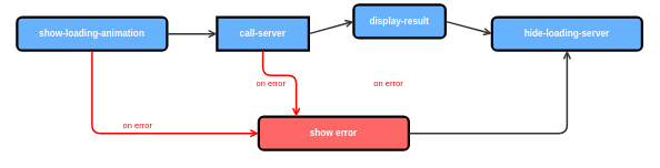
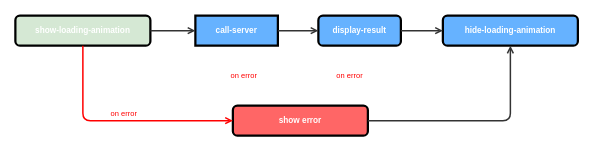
- <mxCell id="4" value="&lt;font color=&quot;#ffffff&quot; style=&quot;font-size: 11px&quot;&gt;&lt;b style=&quot;font-size: 11px&quot;&gt;display-result&lt;/b&gt;&lt;/font&gt;" style="rounded=1;whiteSpace=wrap;html=1;strokeWidth=3;fillColor=#66B2FF;fontSize=11;" vertex="1" parent="1"><mxGeometry x="424" y="5" width="110" height="40" as="geometry" /></mxCell>
+ <mxCell id="4" value="&lt;font color=&quot;#ffffff&quot; style=&quot;font-size: 11px&quot;&gt;&lt;b style=&quot;font-size: 11px&quot;&gt;display-result&lt;/b&gt;&lt;/font&gt;" style="rounded=1;whiteSpace=wrap;html=1;strokeWidth=3;fillColor=#66B2FF;fontSize=11;" vertex="1" parent="1"><mxGeometry x="424" y="20" width="110" height="40" as="geometry" /></mxCell>
- <mxCell id="2" value="&lt;font color=&quot;#ffffff&quot; style=&quot;font-size: 11px&quot;&gt;&lt;b style=&quot;font-size: 11px&quot;&gt;show-loading-animation&lt;/b&gt;&lt;/font&gt;" style="rounded=1;whiteSpace=wrap;html=1;strokeWidth=3;fillColor=#66B2FF;fontSize=11;" vertex="1" parent="1"><mxGeometry x="20" y="20" width="180" height="40" as="geometry" /></mxCell>
+ <mxCell id="2" value="&lt;font color=&quot;#ffffff&quot; style=&quot;font-size: 11px&quot;&gt;&lt;b style=&quot;font-size: 11px&quot;&gt;show-loading-animation&lt;/b&gt;&lt;/font&gt;" style="rounded=1;whiteSpace=wrap;html=1;strokeWidth=3;fillColor=#d5e8d4;fontSize=11;" vertex="1" parent="1"><mxGeometry x="20" y="20" width="180" height="40" as="geometry" /></mxCell>
- <mxCell id="5" value="&lt;font color=&quot;#ffffff&quot; style=&quot;font-size: 11px&quot;&gt;&lt;b style=&quot;font-size: 11px&quot;&gt;hide-loading-server&lt;/b&gt;&lt;/font&gt;" style="rounded=1;whiteSpace=wrap;html=1;strokeWidth=3;fillColor=#66B2FF;fontSize=11;" vertex="1" parent="1"><mxGeometry x="590" y="20" width="180" height="40" as="geometry" /></mxCell>
+ <mxCell id="5" value="&lt;font color=&quot;#ffffff&quot; style=&quot;font-size: 11px&quot;&gt;&lt;b style=&quot;font-size: 11px&quot;&gt;hide-loading-animation&lt;/b&gt;&lt;/font&gt;" style="rounded=1;whiteSpace=wrap;html=1;strokeWidth=3;fillColor=#66B2FF;fontSize=11;" vertex="1" parent="1"><mxGeometry x="590" y="20" width="180" height="40" as="geometry" /></mxCell>
- <mxCell id="12" value="" style="endArrow=open;html=1;endFill=0;strokeWidth=2;exitX=0.5;exitY=1;exitDx=0;exitDy=0;strokeColor=#FF0000;entryX=0.25;entryY=0;entryDx=0;entryDy=0;" edge="1" parent="1" source="3" target="6"><mxGeometry width="50" height="50" relative="1" as="geometry"><mxPoint x="210" y="50" as="sourcePoint" /><mxPoint x="270" y="50" as="targetPoint" /><Array as="points"><mxPoint x="315" y="90" /><mxPoint x="355" y="90" /></Array></mxGeometry></mxCell>
